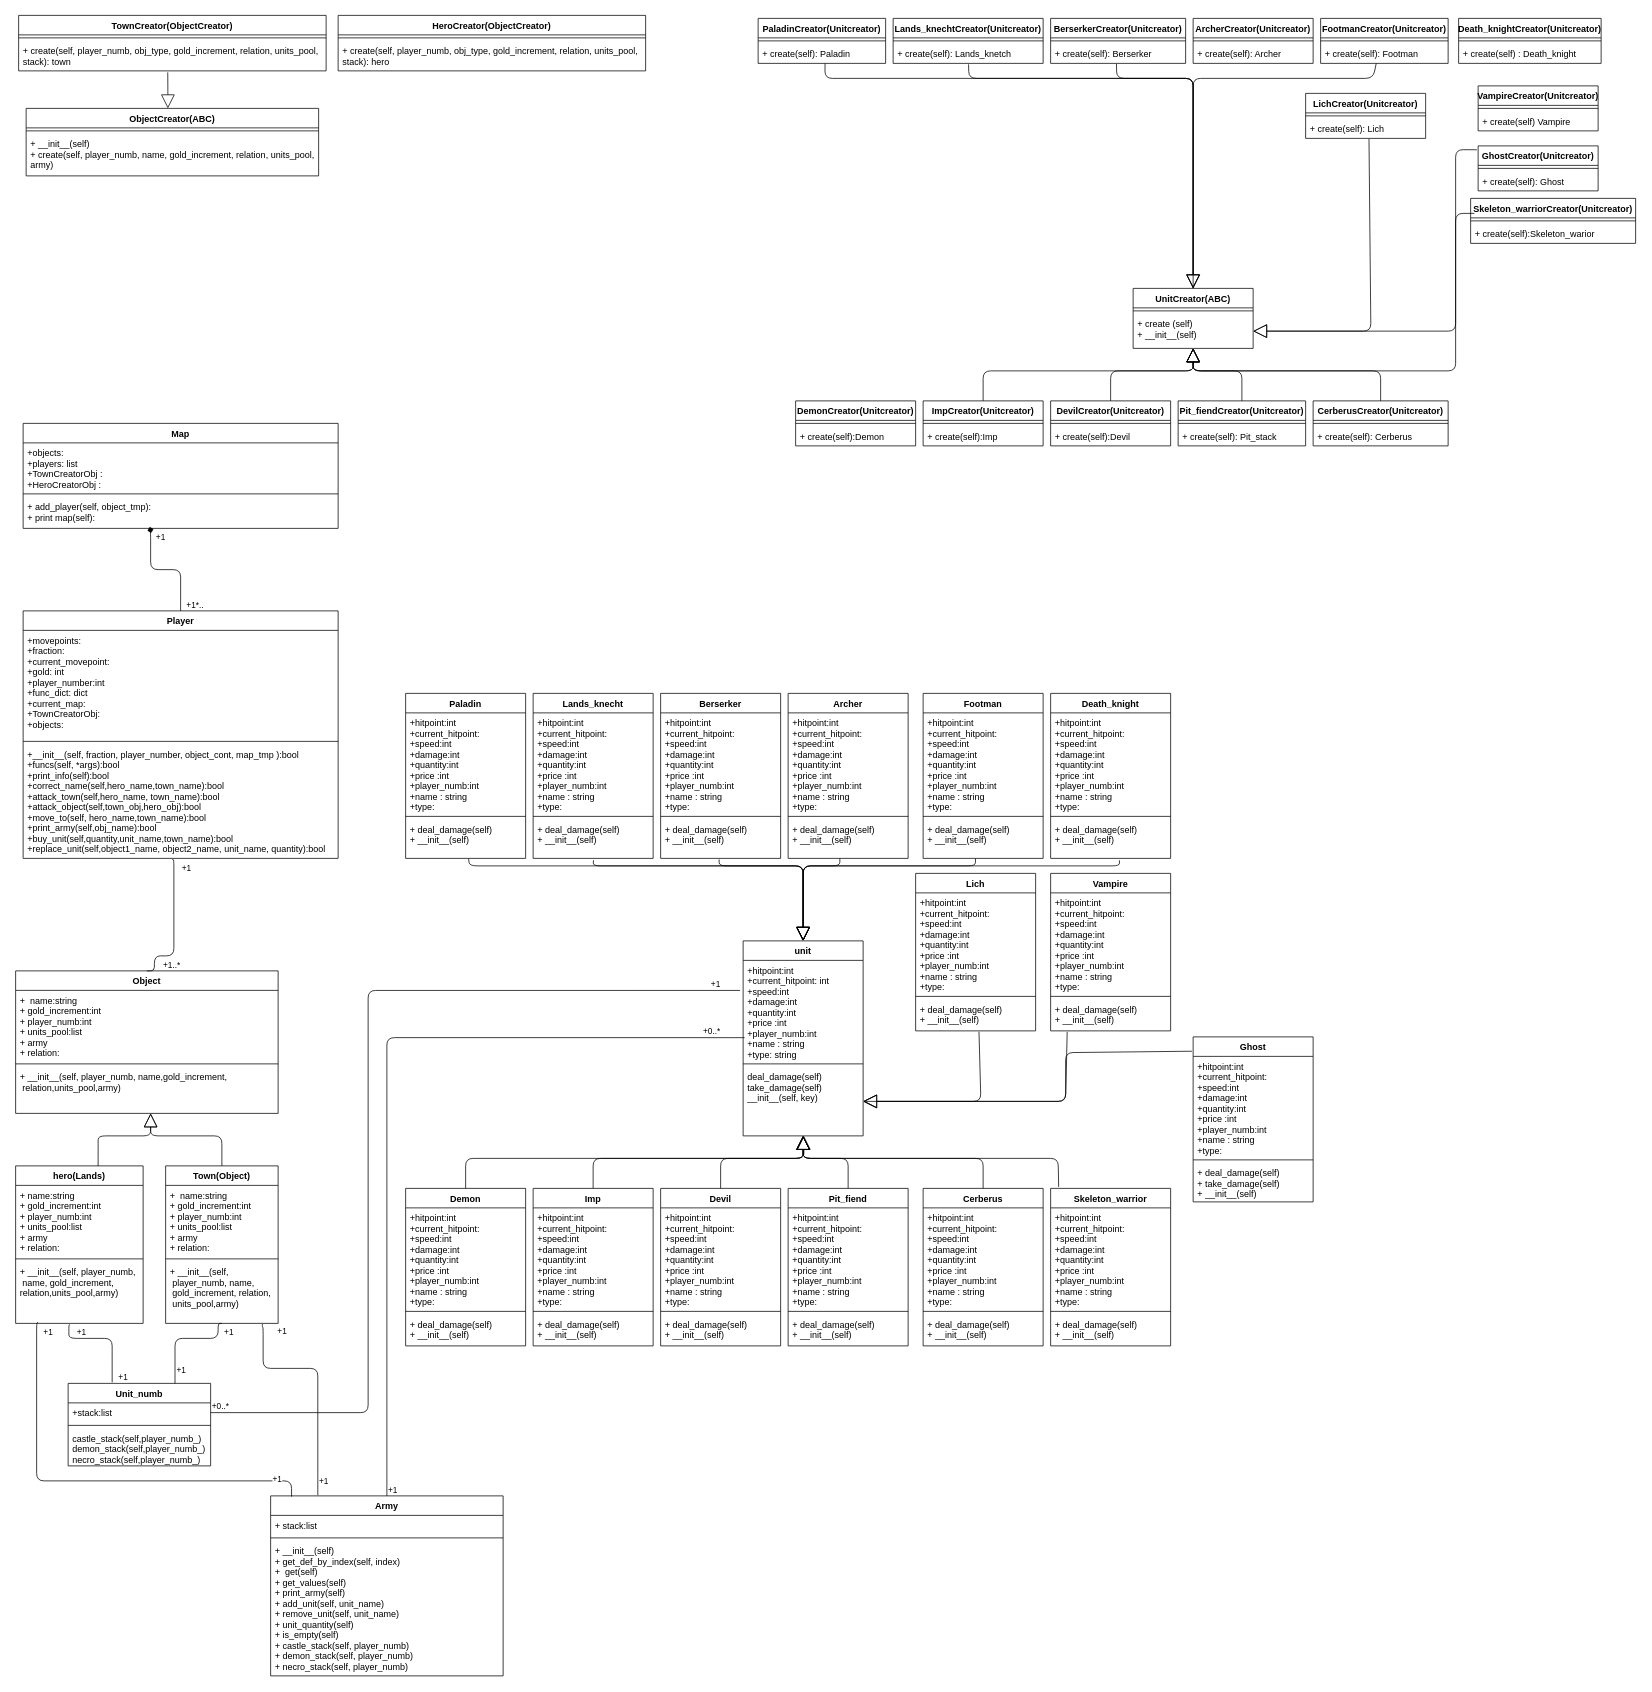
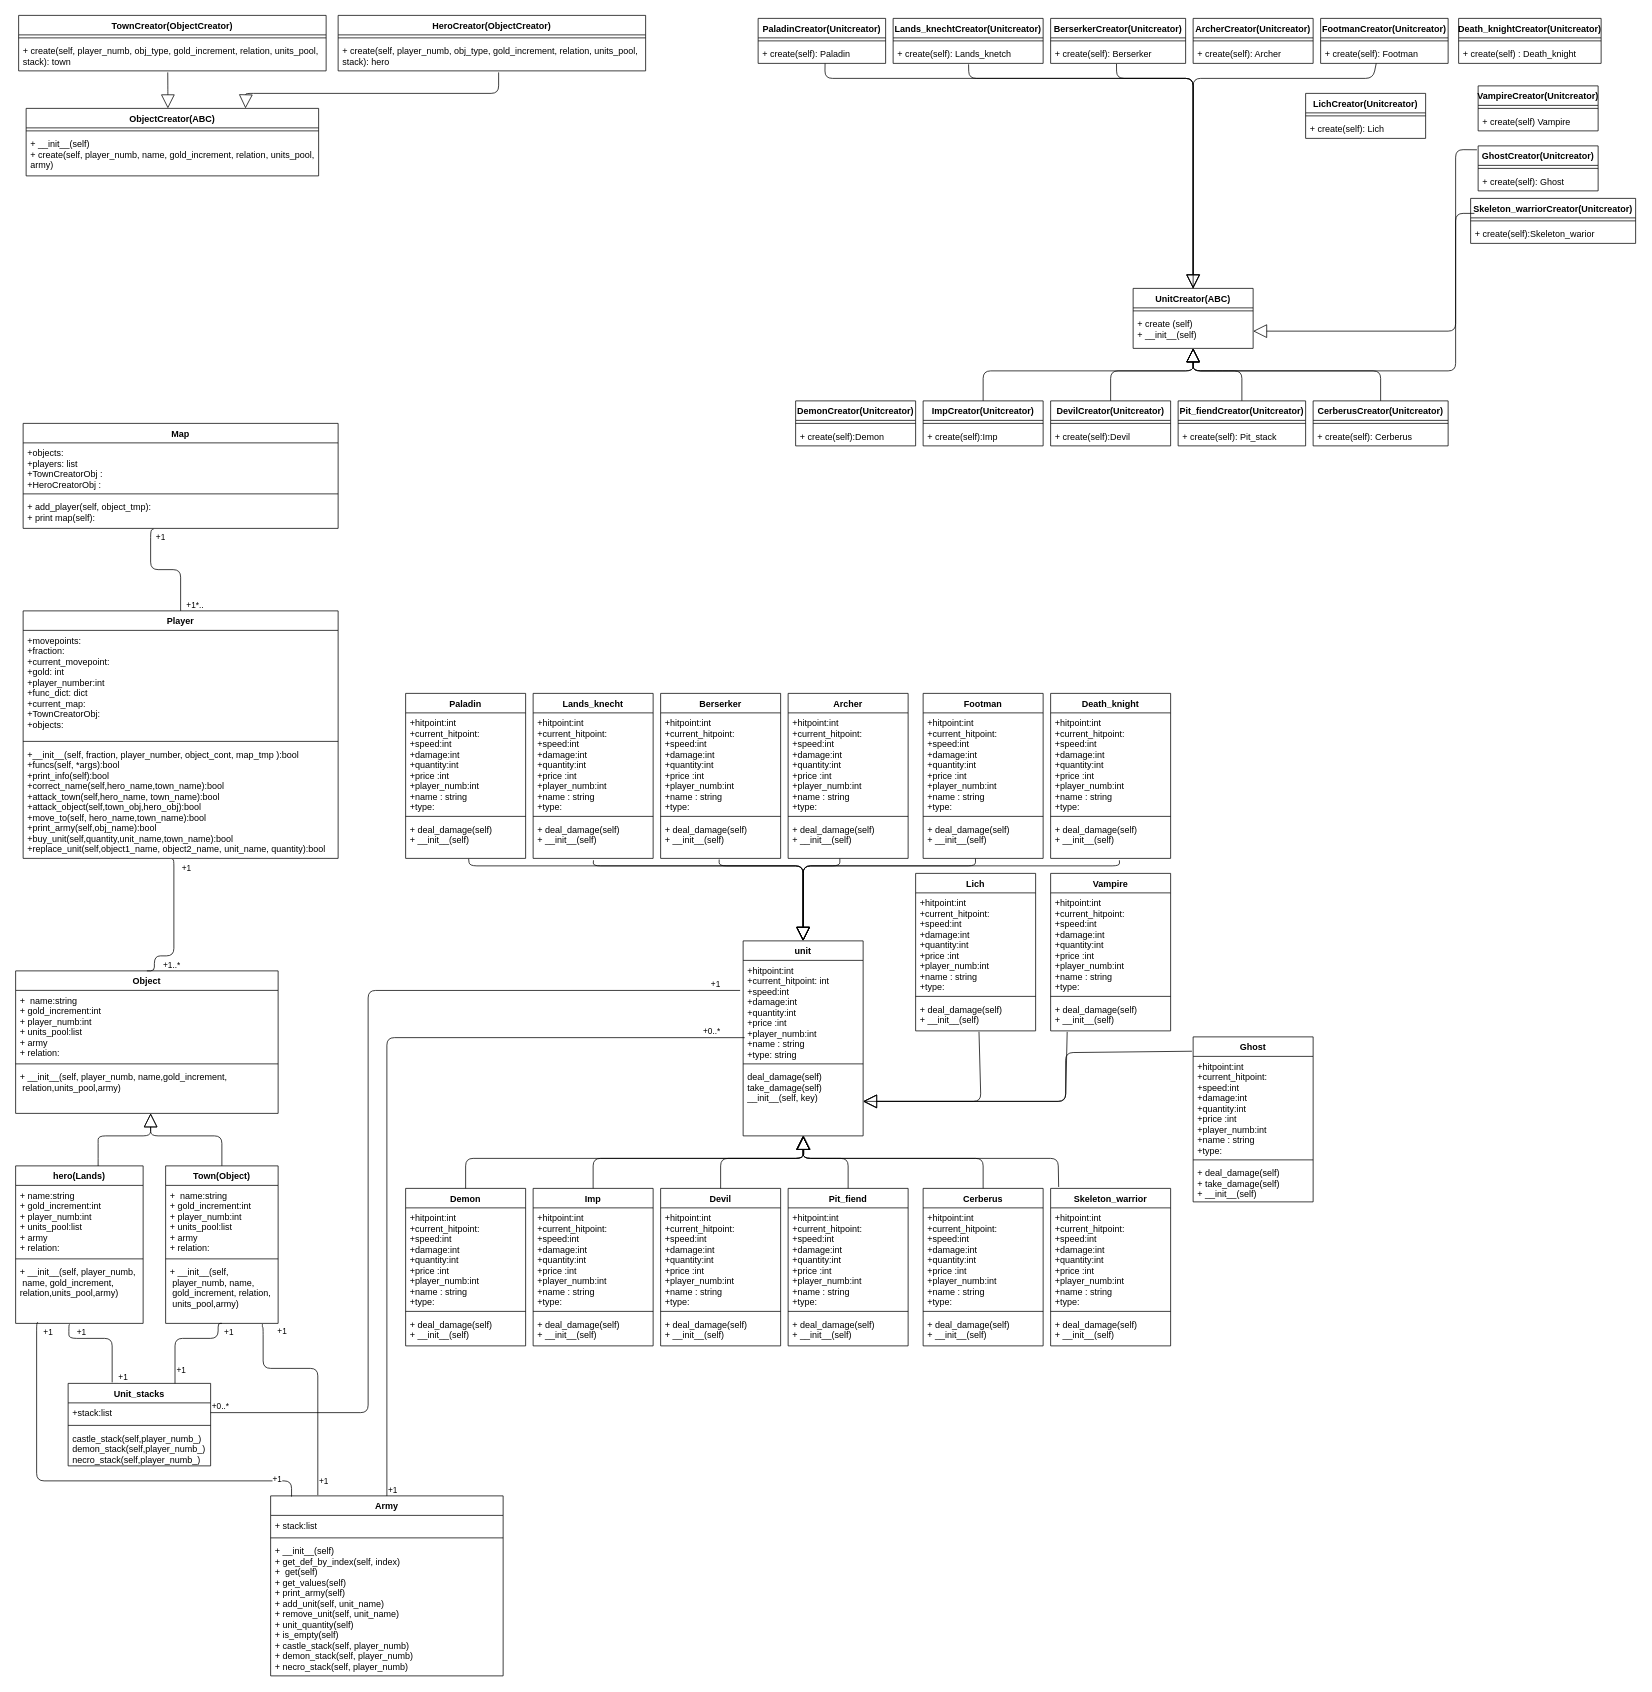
+ <mxCell id="145" value="" style="endArrow=block;endSize=16;endFill=0;html=1;exitX=0.522;exitY=1.05;exitDx=0;exitDy=0;exitPerimeter=0;entryX=0.75;entryY=0;entryDx=0;entryDy=0;" edge="1" parent="1" source="143" target="135"><mxGeometry x="-0.807" y="47" width="160" relative="1" as="geometry"><mxPoint x="560" y="434" as="sourcePoint" /><mxPoint x="220" y="144" as="targetPoint" /><Array as="points"><mxPoint x="664" y="124" /><mxPoint x="327" y="124" /></Array><mxPoint as="offset" /></mxGeometry></mxCell>
- <mxCell id="201" value="" style="endArrow=block;endSize=16;endFill=0;html=1;exitX=0.528;exitY=1.027;exitDx=0;exitDy=0;exitPerimeter=0;entryX=1;entryY=0.5;entryDx=0;entryDy=0;" edge="1" parent="1" source="187" target="148"><mxGeometry x="0.2" y="36" width="160" relative="1" as="geometry"><mxPoint x="1440" y="344" as="sourcePoint" /><mxPoint x="1670" y="414" as="targetPoint" /><Array as="points"><mxPoint x="1827" y="441" /></Array><mxPoint as="offset" /></mxGeometry></mxCell>
- <mxCell id="119" value="" style="endArrow=diamond;html=1;edgeStyle=orthogonalEdgeStyle;exitX=0.5;exitY=0;exitDx=0;exitDy=0;entryX=0.414;entryY=1.024;entryDx=0;entryDy=0;entryPerimeter=0;" edge="1" parent="1" source="16" target="118"><mxGeometry relative="1" as="geometry"><mxPoint x="330" y="864" as="sourcePoint" /><mxPoint x="490" y="864" as="targetPoint" /><Array as="points"><mxPoint x="240" y="759" /><mxPoint x="200" y="759" /><mxPoint x="200" y="706" /></Array></mxGeometry></mxCell>
+ <mxCell id="119" value="" style="endArrow=none;html=1;edgeStyle=orthogonalEdgeStyle;exitX=0.5;exitY=0;exitDx=0;exitDy=0;entryX=0.414;entryY=1.024;entryDx=0;entryDy=0;entryPerimeter=0;" edge="1" parent="1" source="16" target="118"><mxGeometry relative="1" as="geometry"><mxPoint x="330" y="864" as="sourcePoint" /><mxPoint x="490" y="864" as="targetPoint" /><Array as="points"><mxPoint x="240" y="759" /><mxPoint x="200" y="759" /><mxPoint x="200" y="706" /></Array></mxGeometry></mxCell>
- <mxCell id="20" value="Unit_numb" style="swimlane;fontStyle=1;align=center;verticalAlign=top;childLayout=stackLayout;horizontal=1;startSize=26;horizontalStack=0;resizeParent=1;resizeParentMax=0;resizeLast=0;collapsible=1;marginBottom=0;" parent="1" vertex="1"><mxGeometry x="90" y="1844" width="190" height="110" as="geometry" /></mxCell>
+ <mxCell id="20" value="Unit_stacks" style="swimlane;fontStyle=1;align=center;verticalAlign=top;childLayout=stackLayout;horizontal=1;startSize=26;horizontalStack=0;resizeParent=1;resizeParentMax=0;resizeLast=0;collapsible=1;marginBottom=0;" parent="1" vertex="1"><mxGeometry x="90" y="1844" width="190" height="110" as="geometry" /></mxCell>
